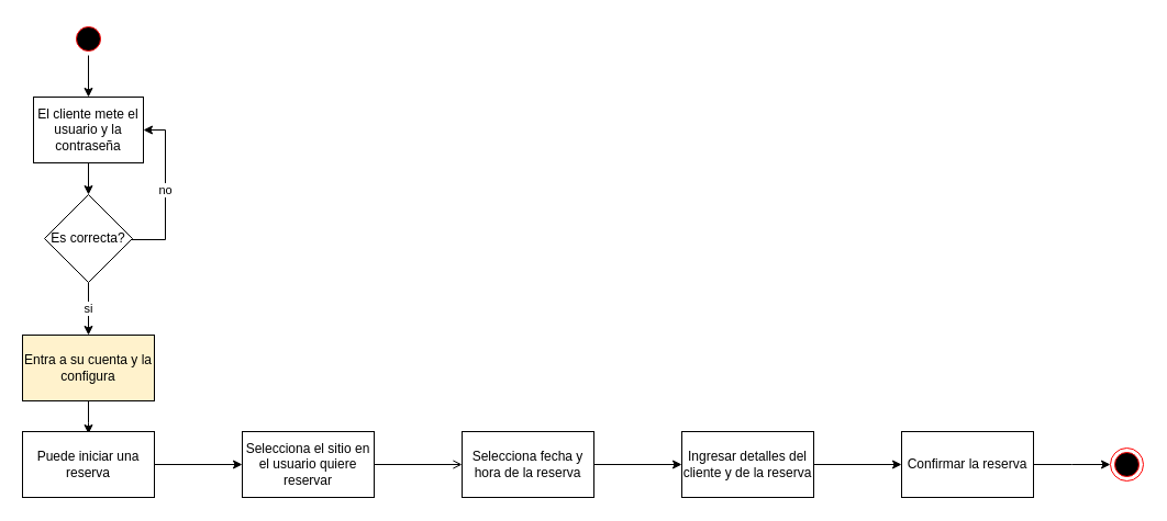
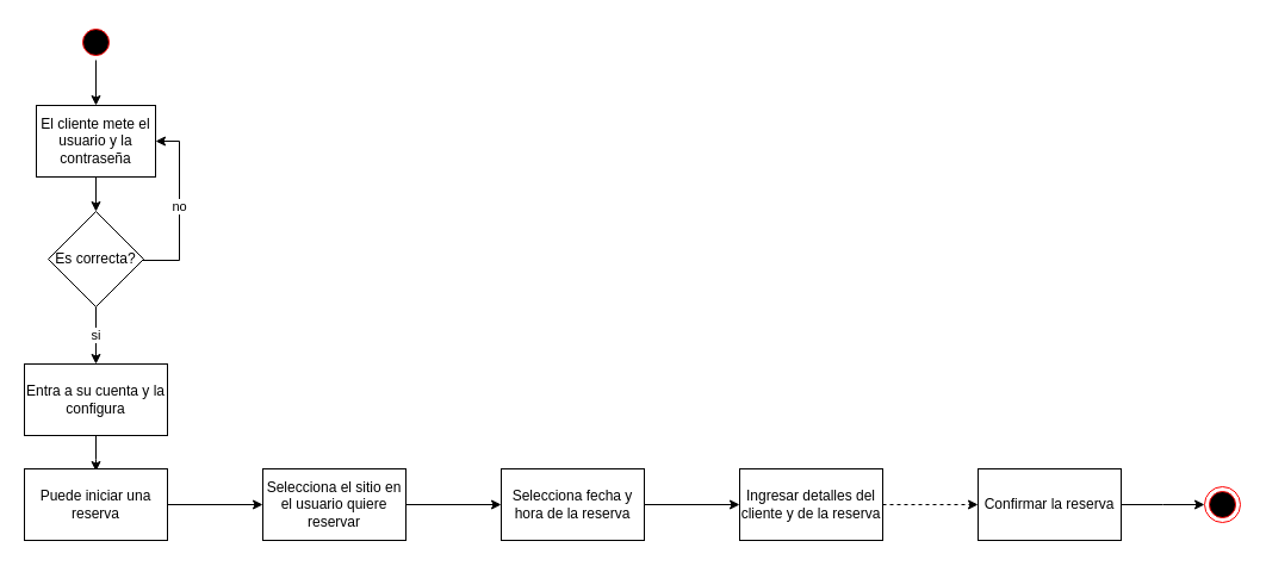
- <mxCell id="8" value="Entra a su cuenta y la configura" style="whiteSpace=wrap;html=1;fillColor=#fff2cc;" vertex="1" parent="1"><mxGeometry x="20" y="305" width="120" height="60" as="geometry" /></mxCell>
+ <mxCell id="8" value="Entra a su cuenta y la configura" style="whiteSpace=wrap;html=1;" vertex="1" parent="1"><mxGeometry x="20" y="305" width="120" height="60" as="geometry" /></mxCell>
- <mxCell id="11" value="" style="edgeStyle=orthogonalEdgeStyle;rounded=0;orthogonalLoop=1;jettySize=auto;html=1;endArrow=open;" edge="1" parent="1" source="12" target="14"><mxGeometry relative="1" as="geometry" /></mxCell>
+ <mxCell id="11" value="" style="edgeStyle=orthogonalEdgeStyle;rounded=0;orthogonalLoop=1;jettySize=auto;html=1;" edge="1" parent="1" source="12" target="14"><mxGeometry relative="1" as="geometry" /></mxCell>
- <mxCell id="15" value="" style="edgeStyle=orthogonalEdgeStyle;rounded=0;orthogonalLoop=1;jettySize=auto;html=1;" edge="1" parent="1" source="16" target="18"><mxGeometry relative="1" as="geometry" /></mxCell>
+ <mxCell id="15" value="" style="edgeStyle=orthogonalEdgeStyle;rounded=0;orthogonalLoop=1;jettySize=auto;html=1;dashed=1;" edge="1" parent="1" source="16" target="18"><mxGeometry relative="1" as="geometry" /></mxCell>
